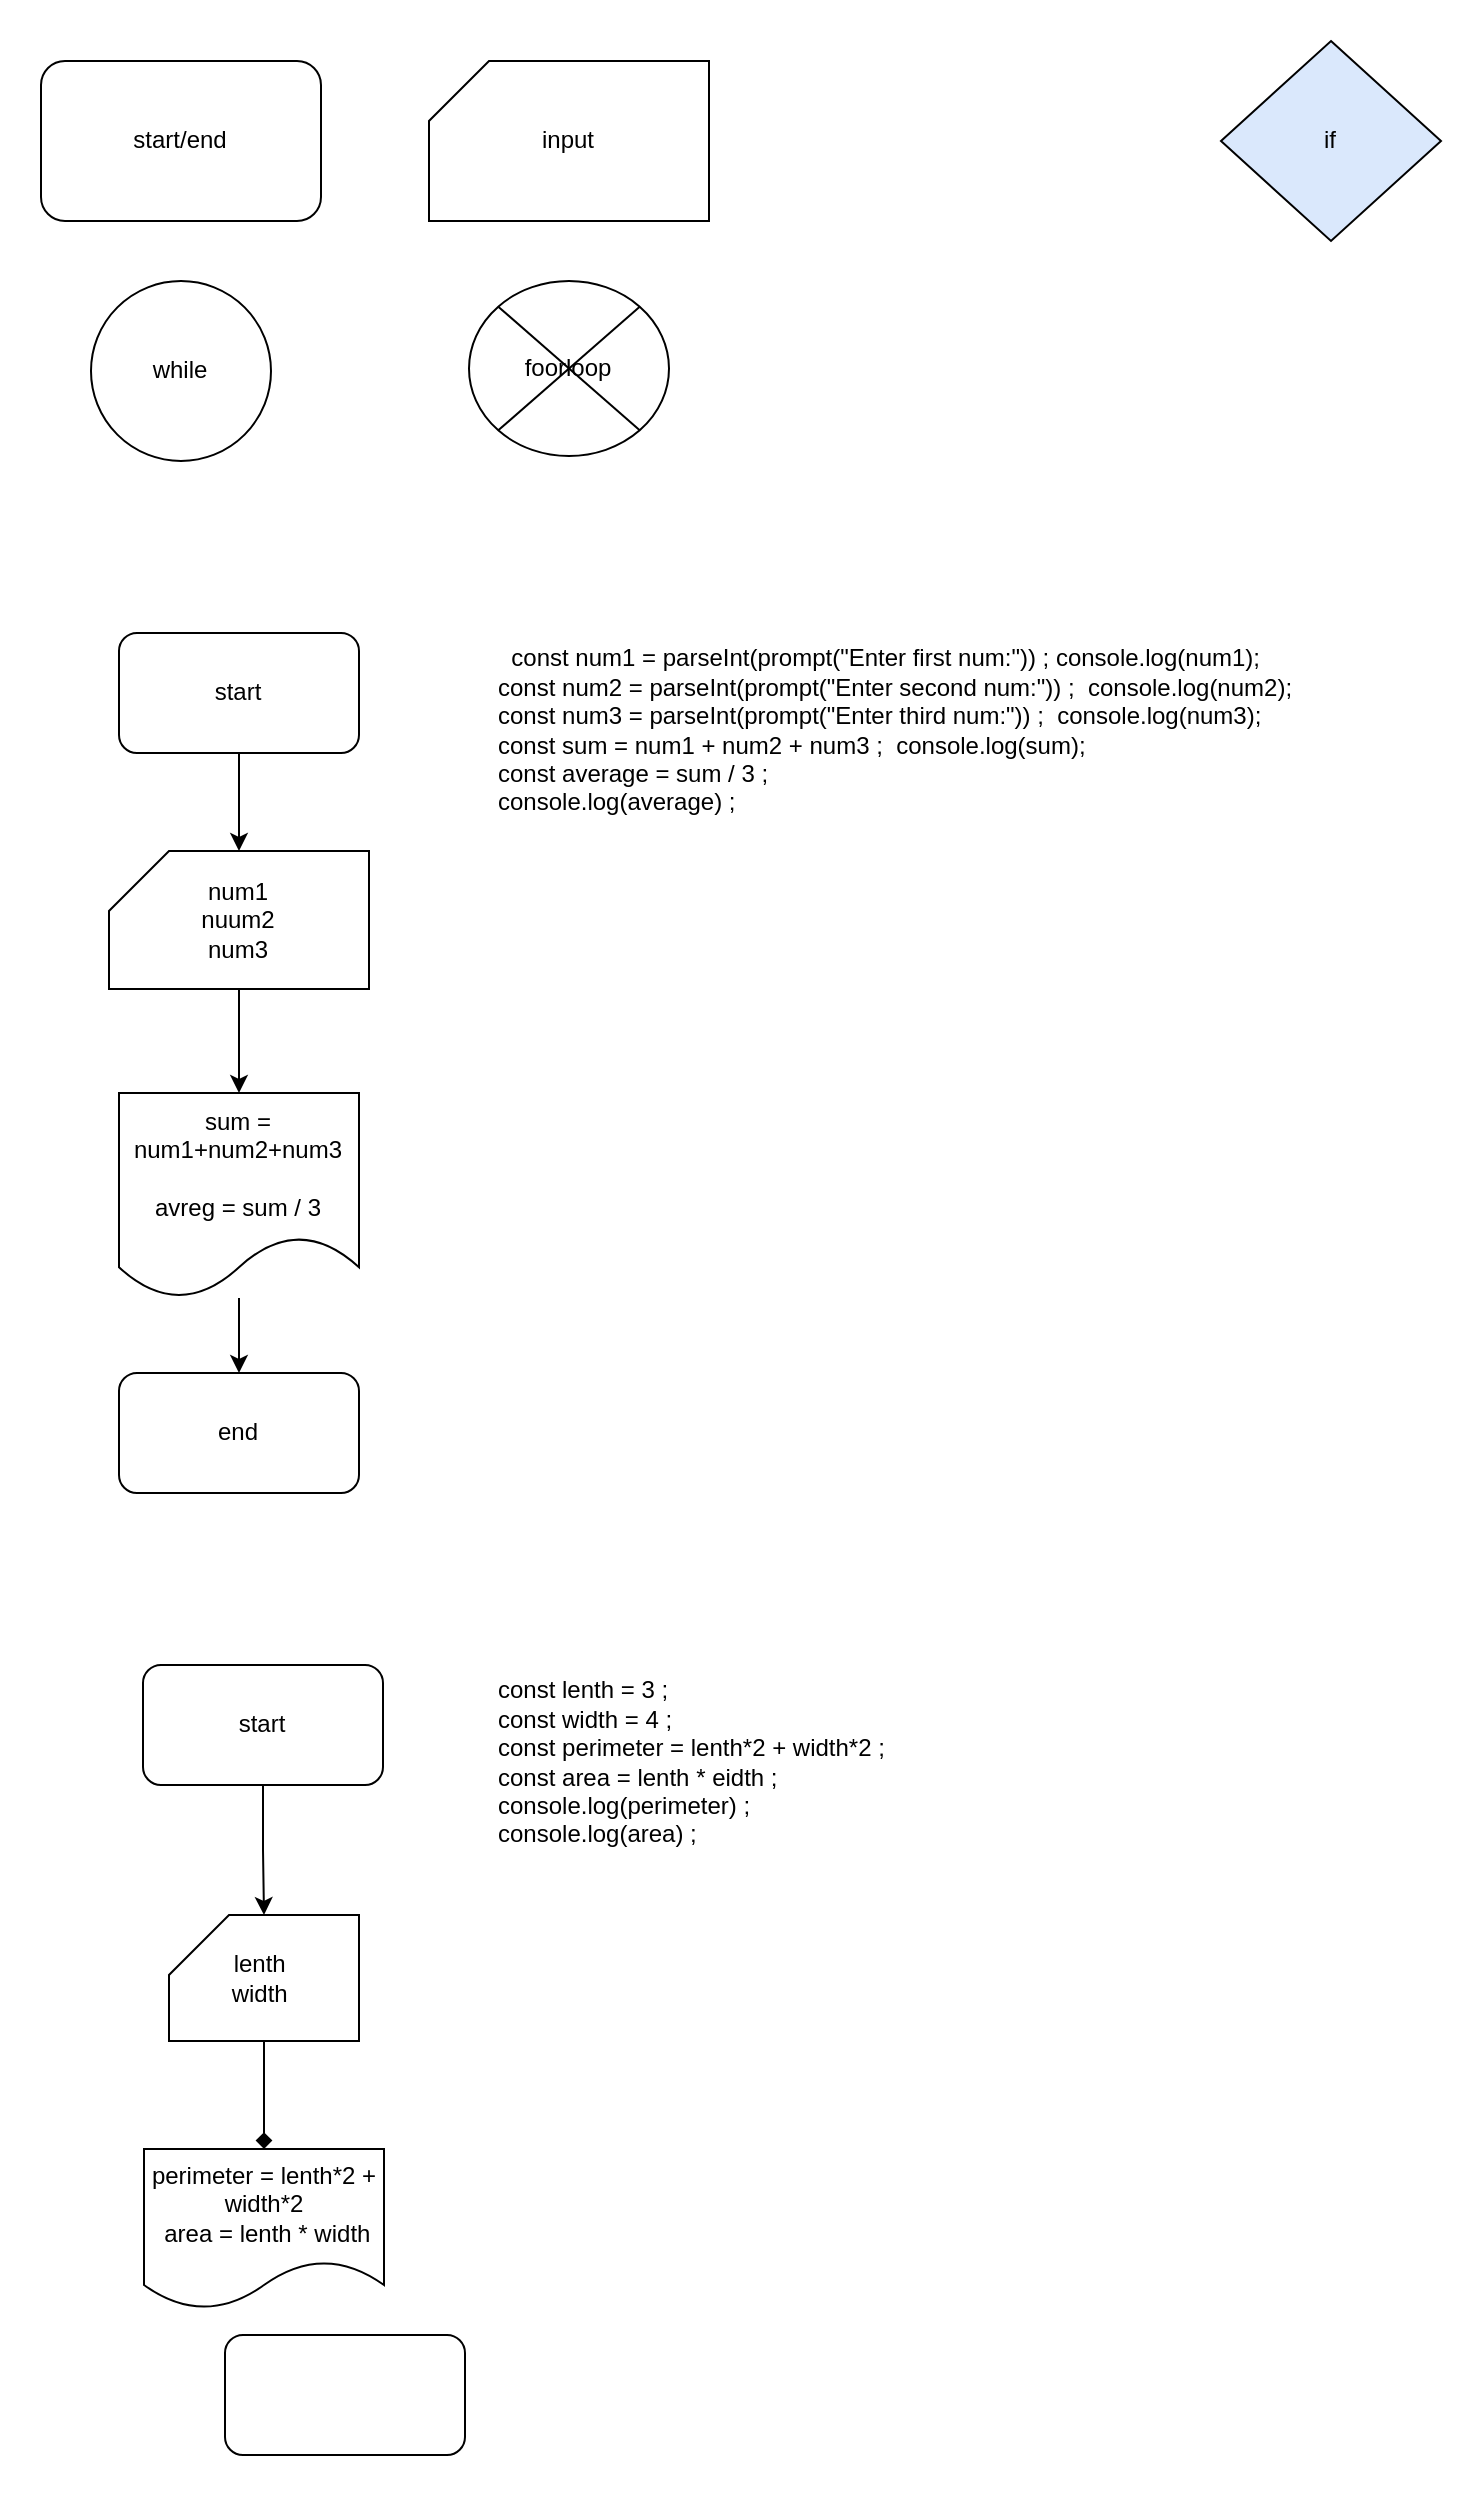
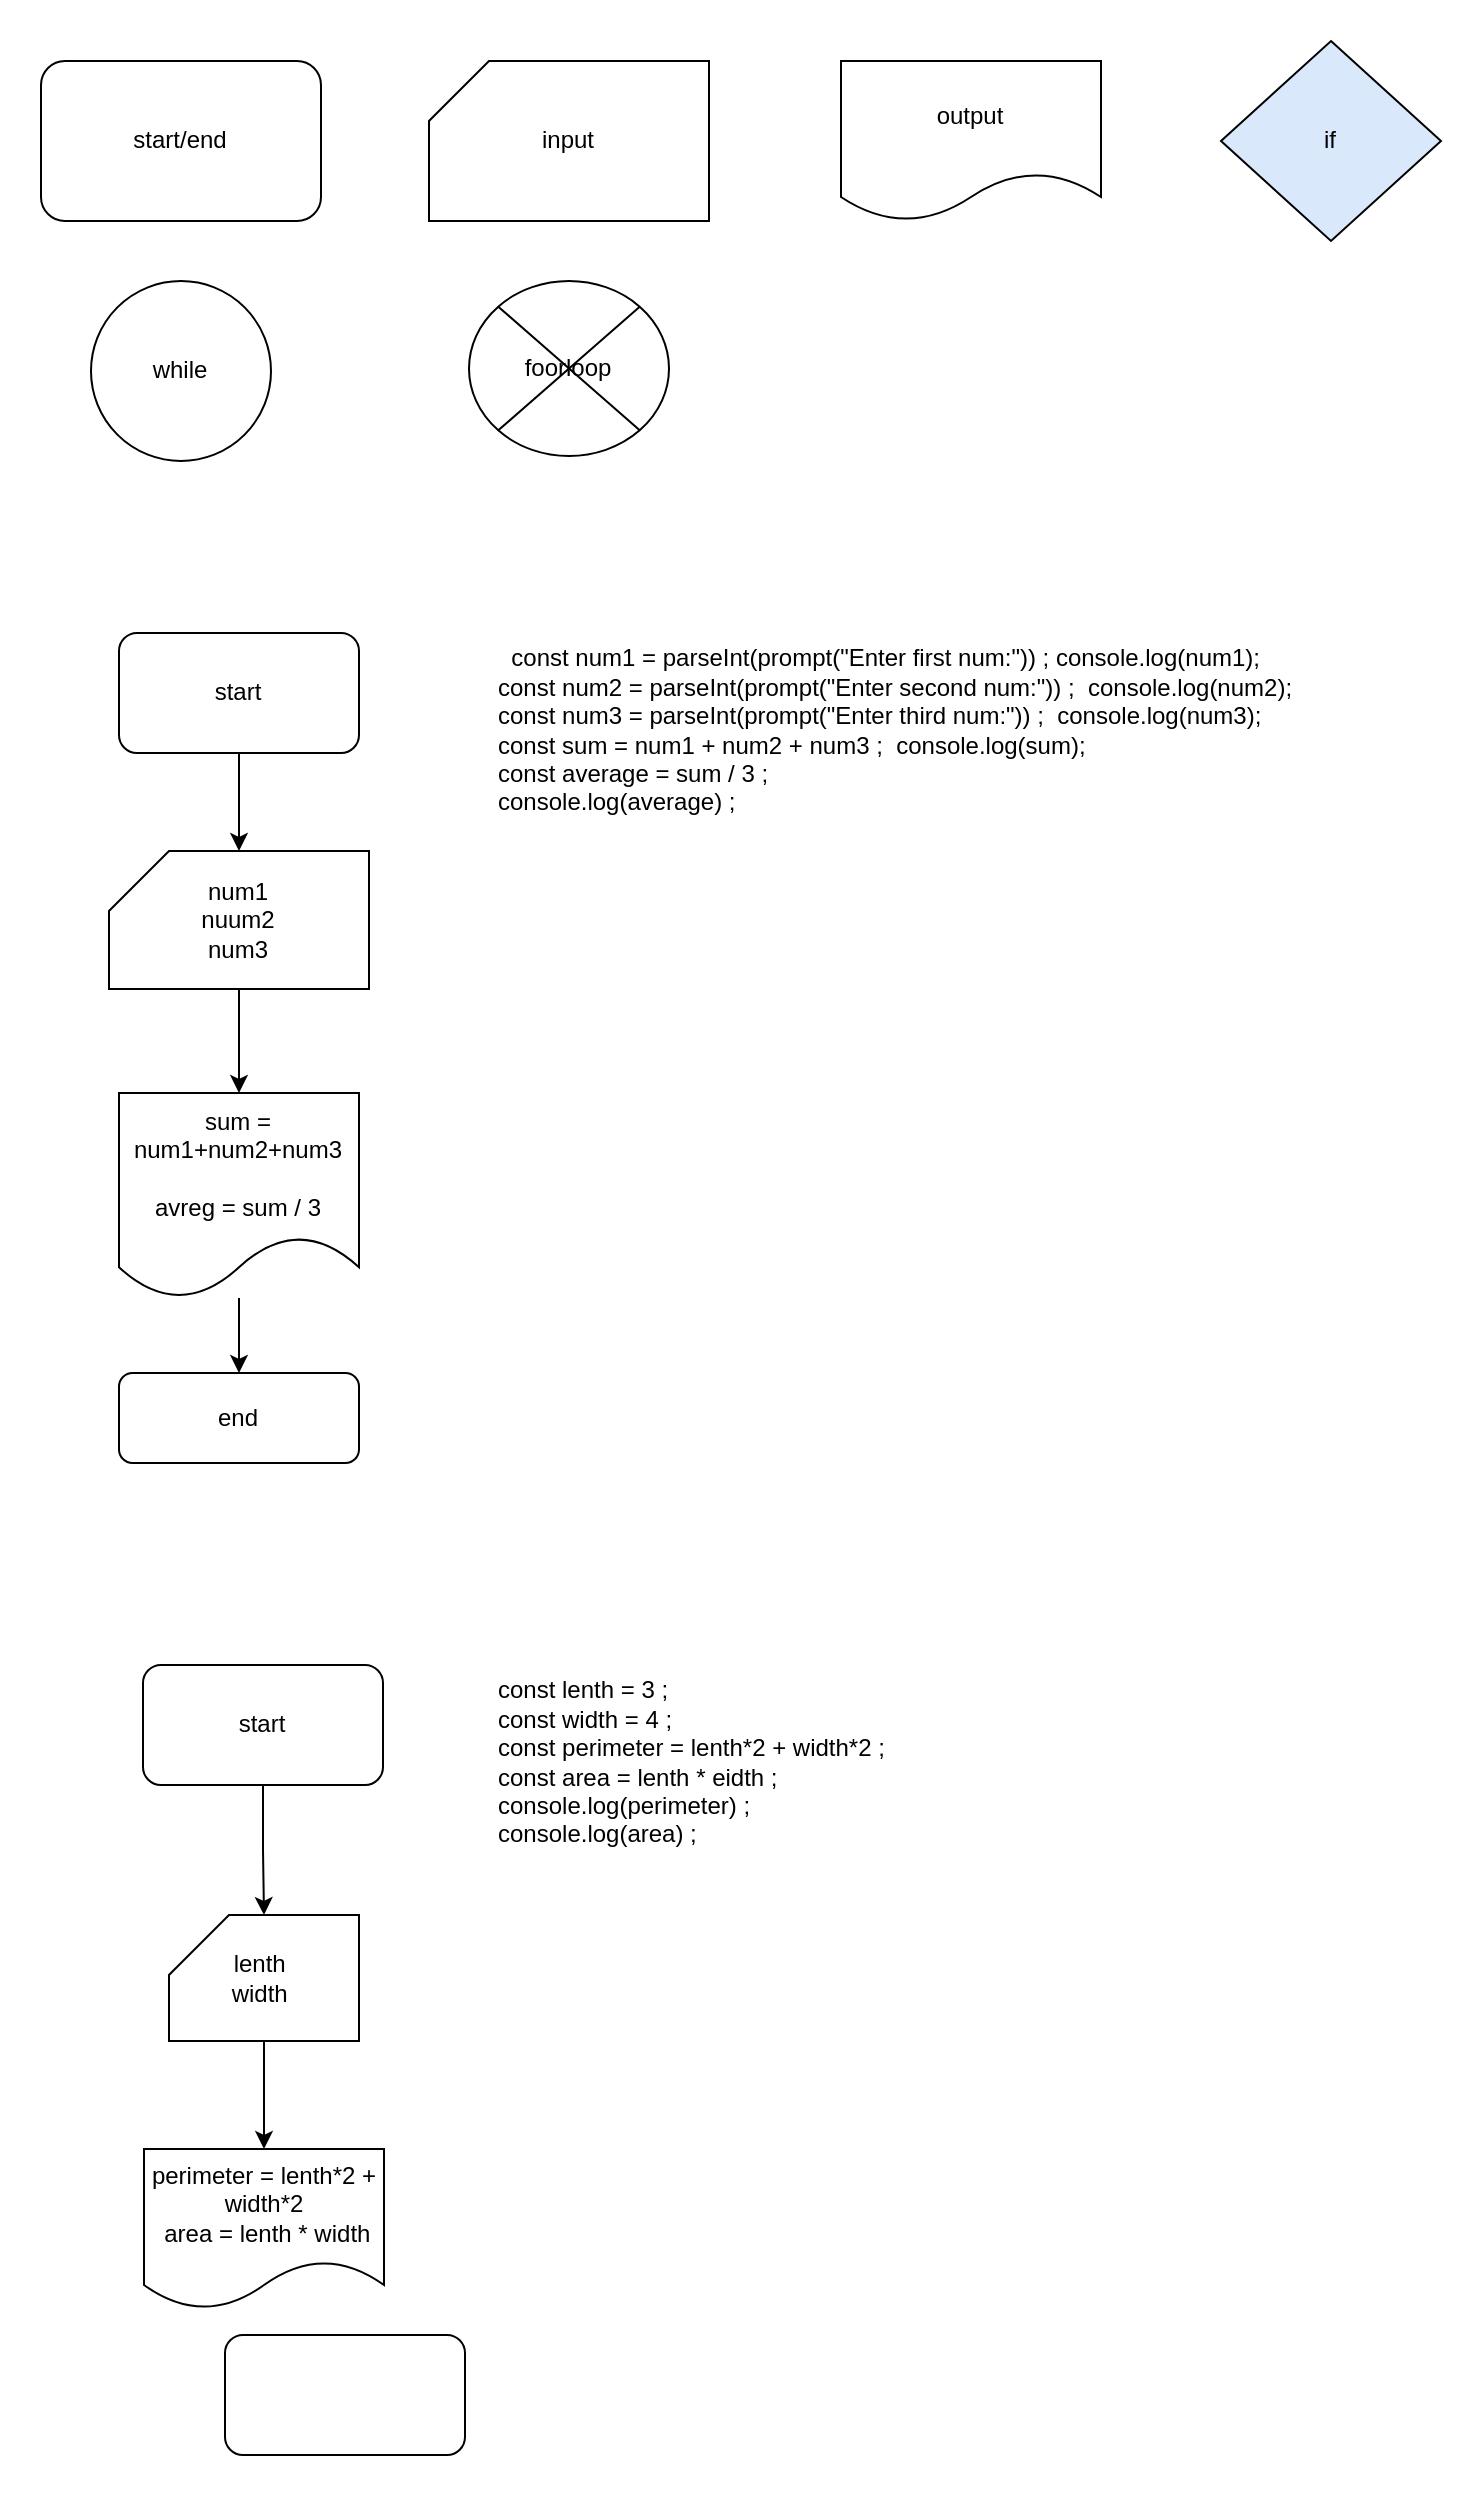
+ <mxCell id="4" value="output" style="shape=document;whiteSpace=wrap;html=1;boundedLbl=1;" vertex="1" parent="1"><mxGeometry x="420" y="30" width="130" height="80" as="geometry" /></mxCell>
- <mxCell id="14" value="end" style="rounded=1;whiteSpace=wrap;html=1;" vertex="1" parent="1"><mxGeometry x="59" y="686" width="120" height="60" as="geometry" /></mxCell>
+ <mxCell id="14" value="end" style="rounded=1;whiteSpace=wrap;html=1;" vertex="1" parent="1"><mxGeometry x="59" y="686" width="120" height="45" as="geometry" /></mxCell>
- <mxCell id="18" value="" style="edgeStyle=orthogonalEdgeStyle;rounded=0;orthogonalLoop=1;jettySize=auto;html=1;endArrow=diamond;" edge="1" parent="1" source="19" target="20"><mxGeometry relative="1" as="geometry" /></mxCell>
+ <mxCell id="18" value="" style="edgeStyle=orthogonalEdgeStyle;rounded=0;orthogonalLoop=1;jettySize=auto;html=1;" edge="1" parent="1" source="19" target="20"><mxGeometry relative="1" as="geometry" /></mxCell>
